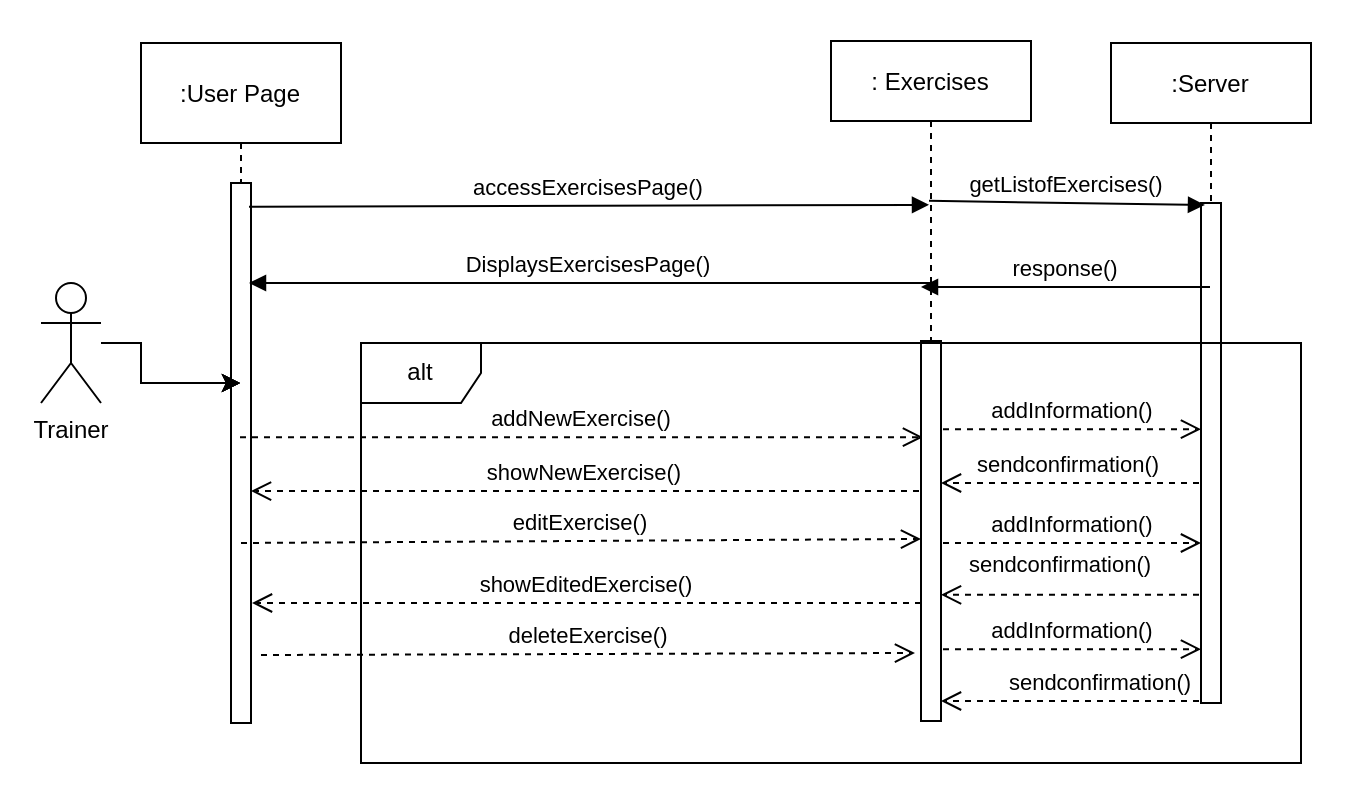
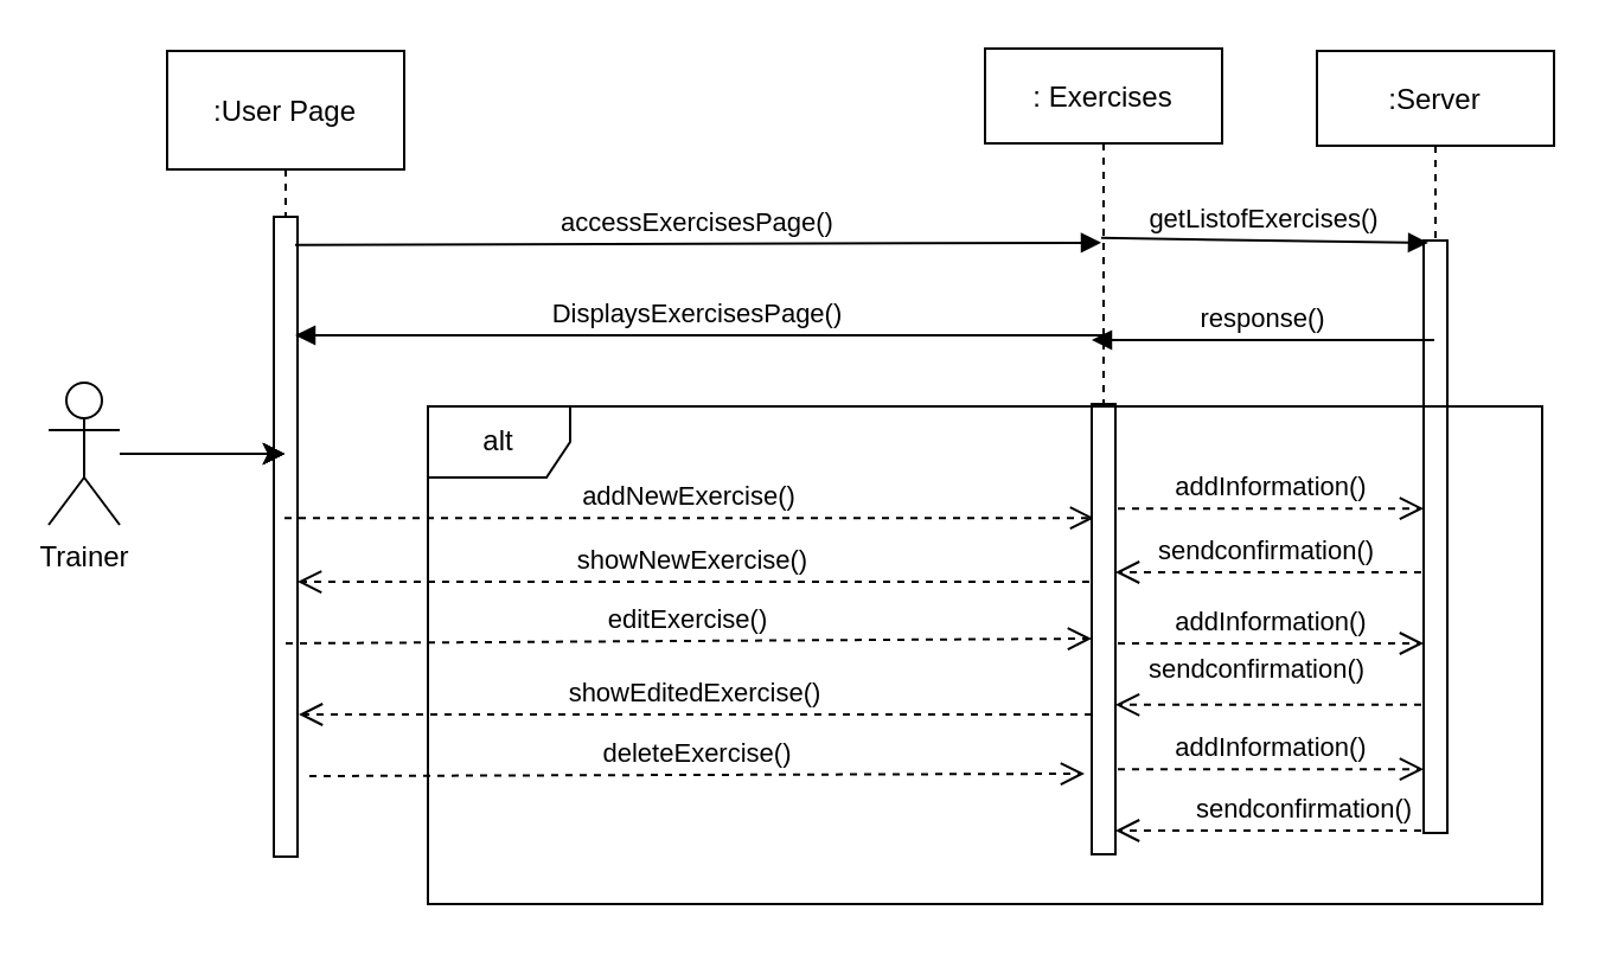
- <mxCell id="20" value="Trainer" style="shape=umlActor;verticalLabelPosition=bottom;verticalAlign=top;html=1;outlineConnect=0;" vertex="1" parent="1"><mxGeometry x="20" y="141" width="30" height="60" as="geometry" /></mxCell>
+ <mxCell id="20" value="Trainer" style="shape=umlActor;verticalLabelPosition=bottom;verticalAlign=top;html=1;outlineConnect=0;" vertex="1" parent="1"><mxGeometry x="20" y="161" width="30" height="60" as="geometry" /></mxCell>
